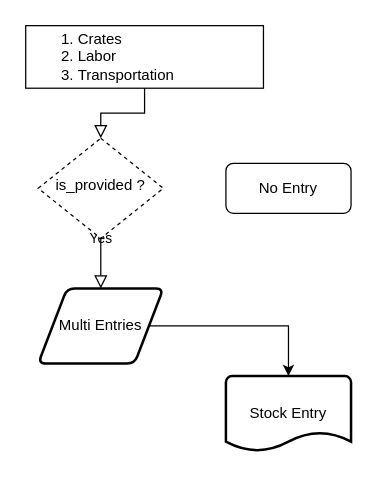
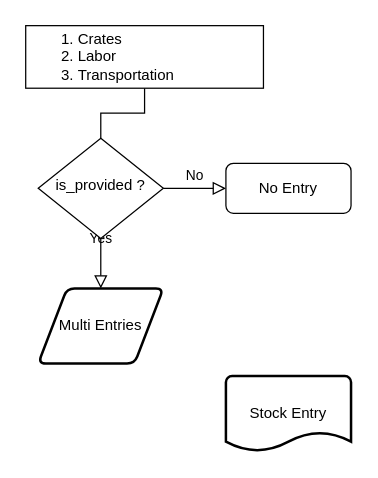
- <mxCell id="2" value="" style="rounded=0;html=1;jettySize=auto;orthogonalLoop=1;fontSize=11;endArrow=block;endFill=0;endSize=8;strokeWidth=1;shadow=0;labelBackgroundColor=none;edgeStyle=orthogonalEdgeStyle;" parent="1" source="3" target="6" edge="1"><mxGeometry relative="1" as="geometry" /></mxCell>
+ <mxCell id="2" value="" style="rounded=0;html=1;jettySize=auto;orthogonalLoop=1;fontSize=11;endArrow=none;endFill=0;endSize=8;strokeWidth=1;shadow=0;labelBackgroundColor=none;edgeStyle=orthogonalEdgeStyle;" parent="1" source="3" target="6" edge="1"><mxGeometry relative="1" as="geometry" /></mxCell>
- <mxCell id="6" value="&lt;div&gt;is_provided ?&lt;/div&gt;" style="rhombus;whiteSpace=wrap;html=1;shadow=0;fontFamily=Helvetica;fontSize=12;align=center;strokeWidth=1;spacing=6;spacingTop=-4;dashed=1;" parent="1" vertex="1"><mxGeometry x="30" y="110" width="100" height="80" as="geometry" /></mxCell>
+ <mxCell id="6" value="&lt;div&gt;is_provided ?&lt;/div&gt;" style="rhombus;whiteSpace=wrap;html=1;shadow=0;fontFamily=Helvetica;fontSize=12;align=center;strokeWidth=1;spacing=6;spacingTop=-4;" parent="1" vertex="1"><mxGeometry x="30" y="110" width="100" height="80" as="geometry" /></mxCell>
+ <mxCell id="5" value="No" style="edgeStyle=orthogonalEdgeStyle;rounded=0;html=1;jettySize=auto;orthogonalLoop=1;fontSize=11;endArrow=block;endFill=0;endSize=8;strokeWidth=1;shadow=0;labelBackgroundColor=none;" parent="1" source="6" target="7" edge="1"><mxGeometry y="10" relative="1" as="geometry"><mxPoint as="offset" /></mxGeometry></mxCell>
- <mxCell id="9" style="edgeStyle=orthogonalEdgeStyle;rounded=0;orthogonalLoop=1;jettySize=auto;html=1;entryX=0.5;entryY=0;entryDx=0;entryDy=0;entryPerimeter=0;" edge="1" parent="1" source="8" target="10"><mxGeometry relative="1" as="geometry"><mxPoint x="212.28" y="296.28" as="targetPoint" /></mxGeometry></mxCell>
